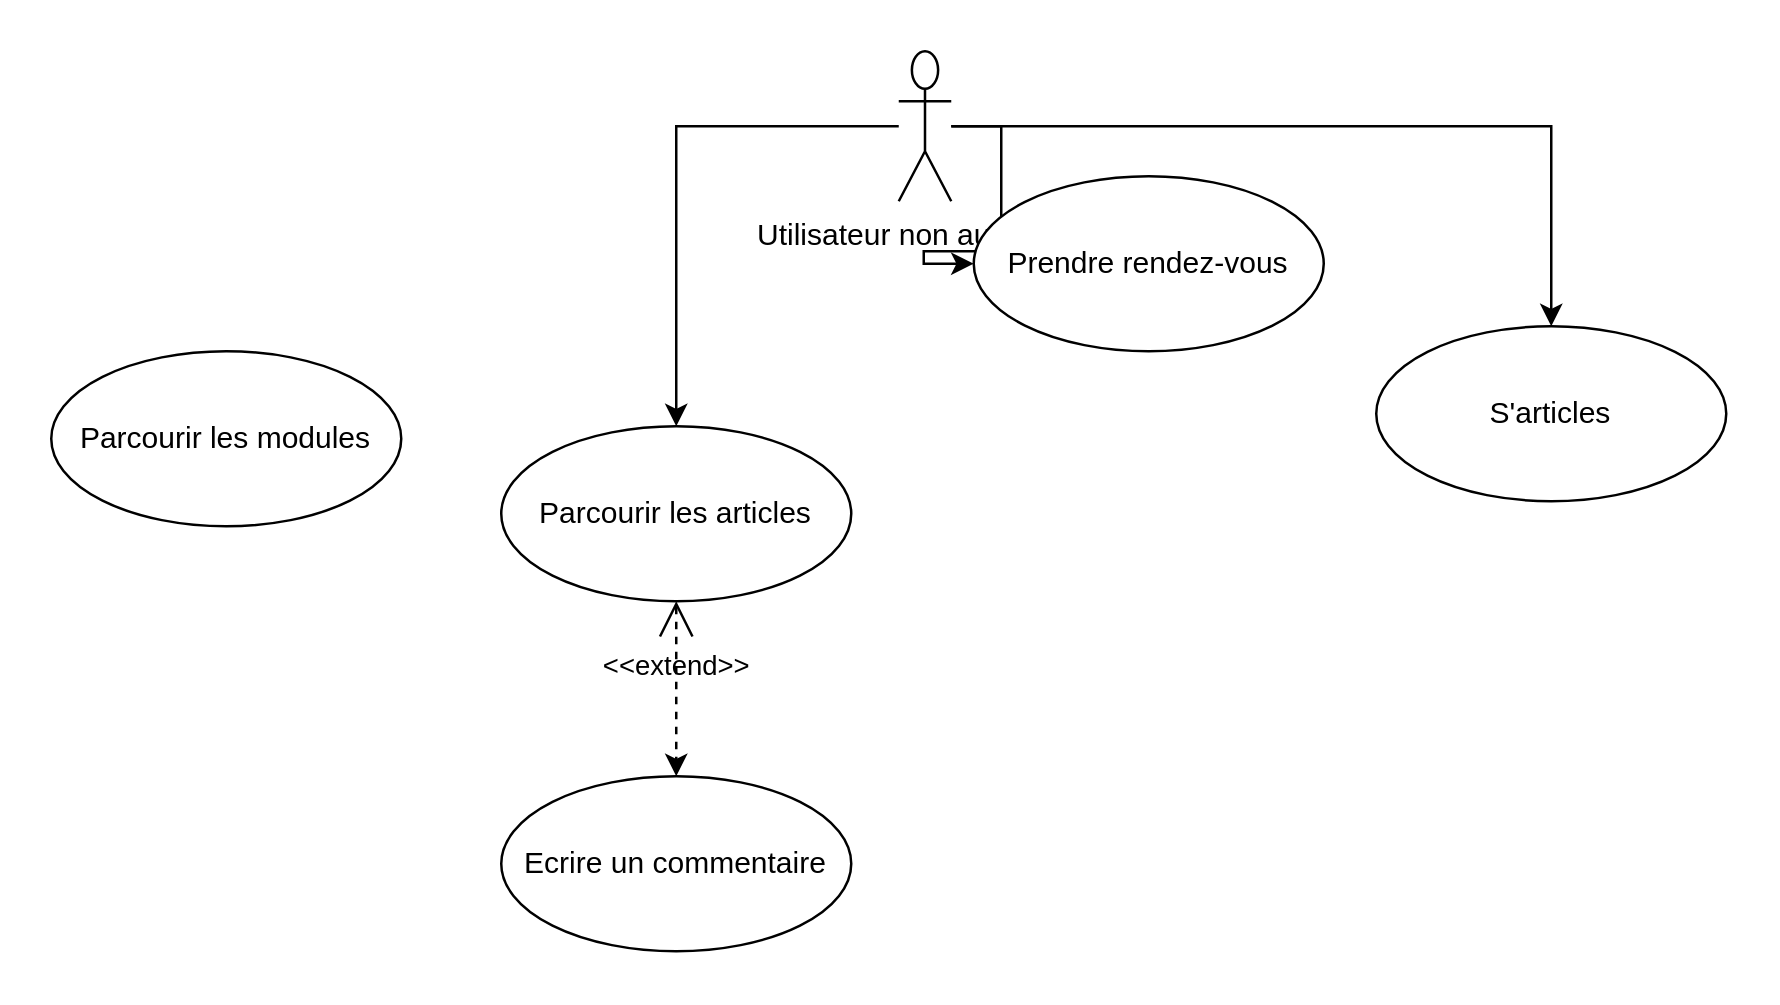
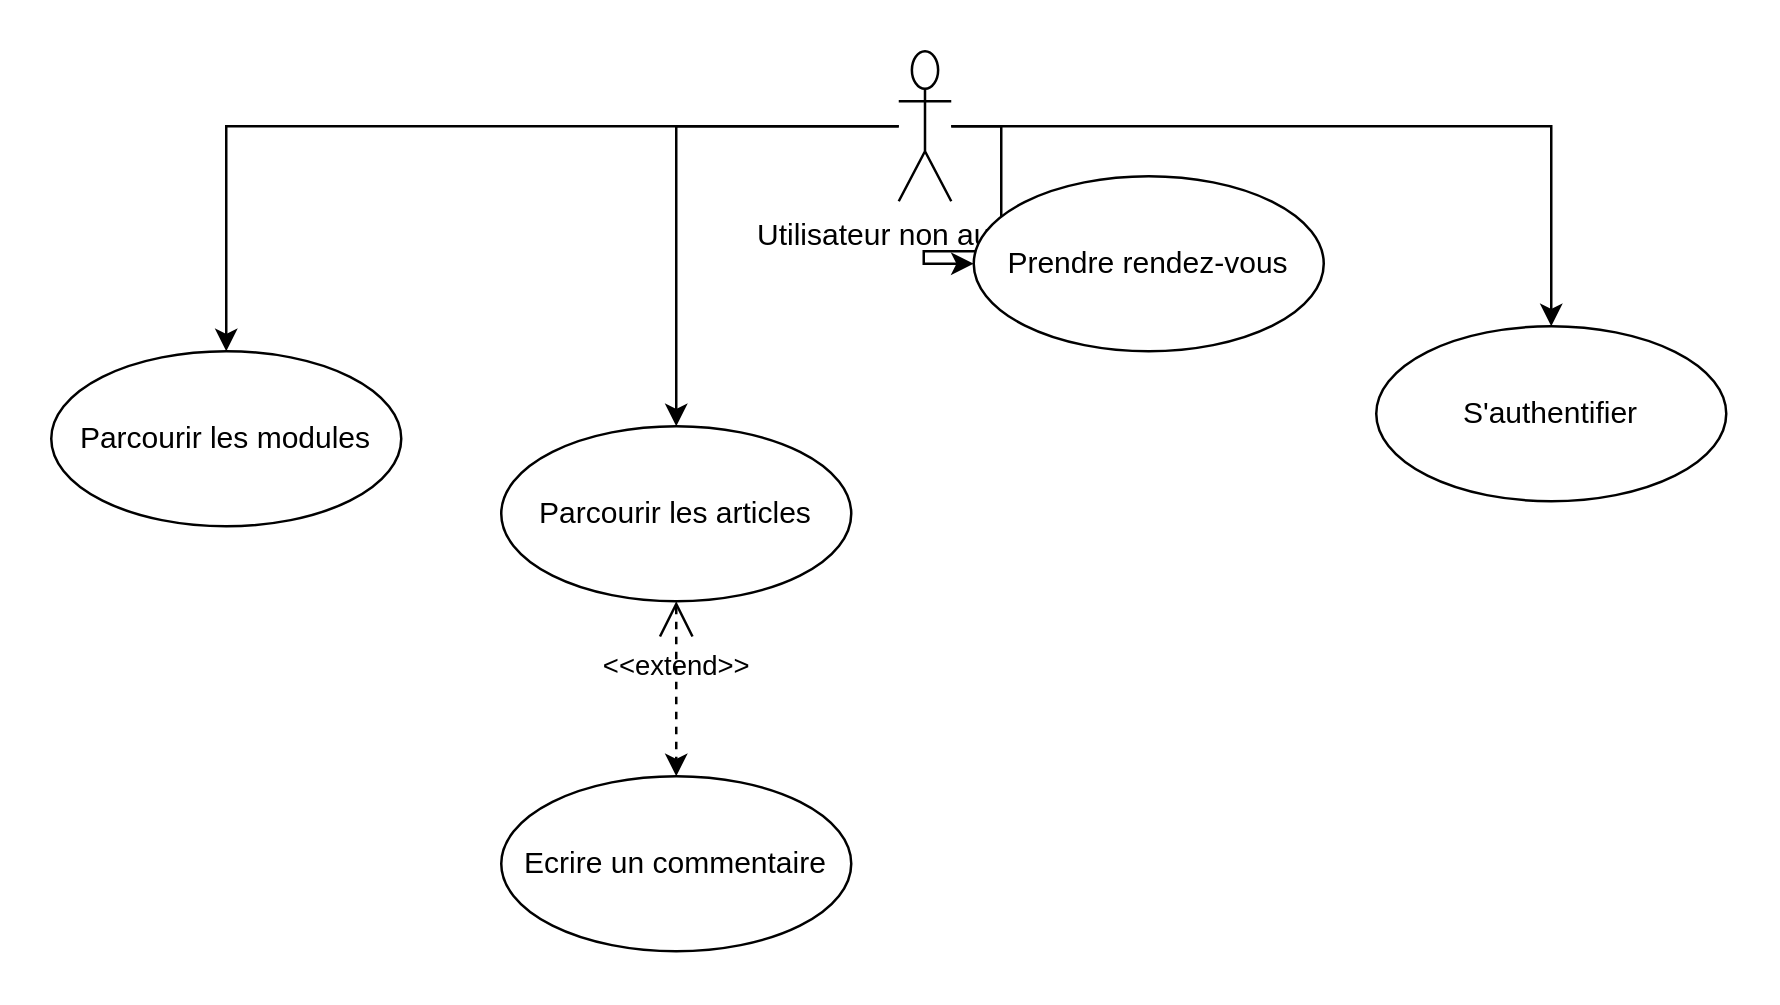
+ <mxCell id="3" style="edgeStyle=orthogonalEdgeStyle;rounded=0;orthogonalLoop=1;jettySize=auto;html=1;" edge="1" parent="1" source="6" target="8"><mxGeometry relative="1" as="geometry" /></mxCell>
- <mxCell id="7" value="S'articles" style="ellipse;whiteSpace=wrap;html=1;" vertex="1" parent="1"><mxGeometry x="550" y="130" width="140" height="70" as="geometry" /></mxCell>
+ <mxCell id="7" value="S'authentifier" style="ellipse;whiteSpace=wrap;html=1;" vertex="1" parent="1"><mxGeometry x="550" y="130" width="140" height="70" as="geometry" /></mxCell>
